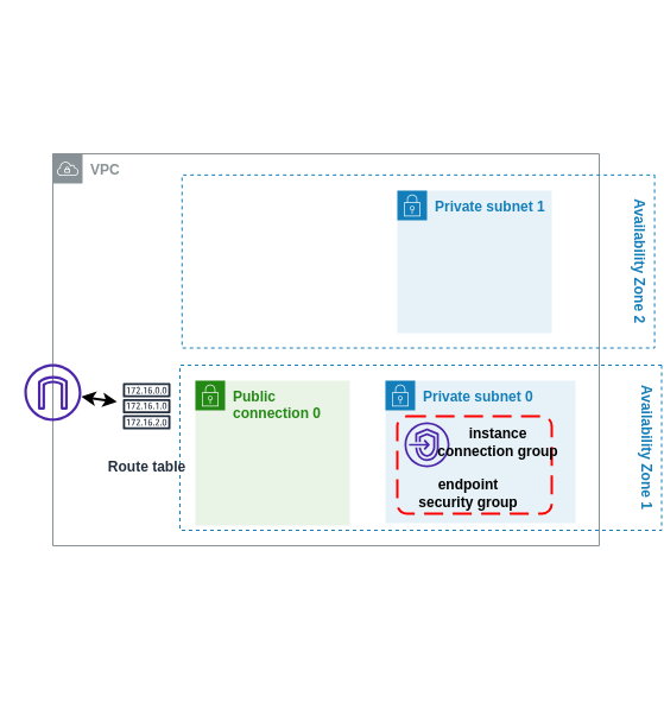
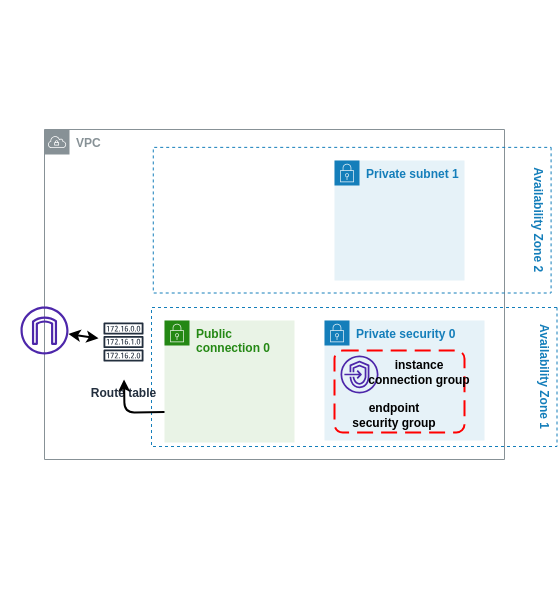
- <mxCell id="4" value="Private subnet 0" style="points=[[0,0],[0.25,0],[0.5,0],[0.75,0],[1,0],[1,0.25],[1,0.5],[1,0.75],[1,1],[0.75,1],[0.5,1],[0.25,1],[0,1],[0,0.75],[0,0.5],[0,0.25]];outlineConnect=0;gradientColor=none;html=1;whiteSpace=wrap;fontSize=12;fontStyle=1;container=1;pointerEvents=0;collapsible=0;recursiveResize=0;shape=mxgraph.aws4.group;grIcon=mxgraph.aws4.group_security_group;grStroke=0;strokeColor=#147EBA;fillColor=#E6F2F8;verticalAlign=top;align=left;spacingLeft=30;fontColor=#147EBA;dashed=0;" parent="1" vertex="1"><mxGeometry x="324" y="320" width="160" height="120" as="geometry" /></mxCell>
+ <mxCell id="4" value="Private security 0" style="points=[[0,0],[0.25,0],[0.5,0],[0.75,0],[1,0],[1,0.25],[1,0.5],[1,0.75],[1,1],[0.75,1],[0.5,1],[0.25,1],[0,1],[0,0.75],[0,0.5],[0,0.25]];outlineConnect=0;gradientColor=none;html=1;whiteSpace=wrap;fontSize=12;fontStyle=1;container=1;pointerEvents=0;collapsible=0;recursiveResize=0;shape=mxgraph.aws4.group;grIcon=mxgraph.aws4.group_security_group;grStroke=0;strokeColor=#147EBA;fillColor=#E6F2F8;verticalAlign=top;align=left;spacingLeft=30;fontColor=#147EBA;dashed=0;" parent="1" vertex="1"><mxGeometry x="324" y="320" width="160" height="120" as="geometry" /></mxCell>
+ <mxCell id="10" style="edgeStyle=none;html=1;strokeWidth=2;fontStyle=1;exitX=0;exitY=0.75;exitDx=0;exitDy=0;" parent="1" source="7" target="9" edge="1"><mxGeometry relative="1" as="geometry"><Array as="points"><mxPoint x="124" y="412" /></Array></mxGeometry></mxCell>
